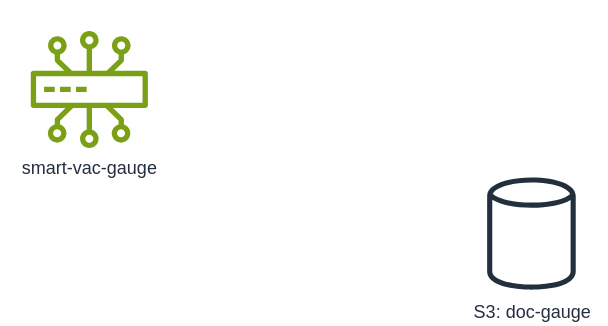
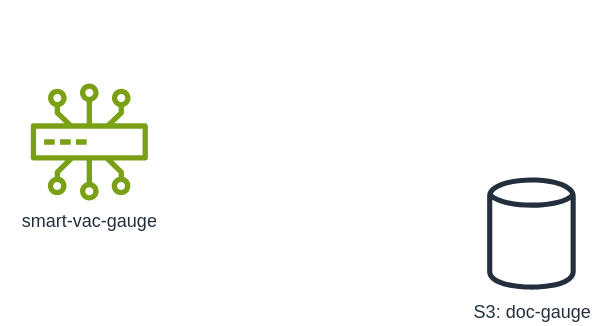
- <mxCell id="3" value="smart-vac-gauge" style="sketch=0;outlineConnect=0;fontColor=#232F3E;gradientColor=none;fillColor=#7AA116;strokeColor=none;dashed=0;verticalLabelPosition=bottom;verticalAlign=top;align=center;html=1;fontSize=12;fontStyle=0;aspect=fixed;pointerEvents=1;shape=mxgraph.aws4.iot_greengrass_protocol;" vertex="1" parent="1"><mxGeometry x="20" y="20" width="78" height="78" as="geometry" /></mxCell>
+ <mxCell id="3" value="smart-vac-gauge" style="sketch=0;outlineConnect=0;fontColor=#232F3E;gradientColor=none;fillColor=#7AA116;strokeColor=none;dashed=0;verticalLabelPosition=bottom;verticalAlign=top;align=center;html=1;fontSize=12;fontStyle=0;aspect=fixed;pointerEvents=1;shape=mxgraph.aws4.iot_greengrass_protocol;" vertex="1" parent="1"><mxGeometry x="20" y="55" width="78" height="78" as="geometry" /></mxCell>
